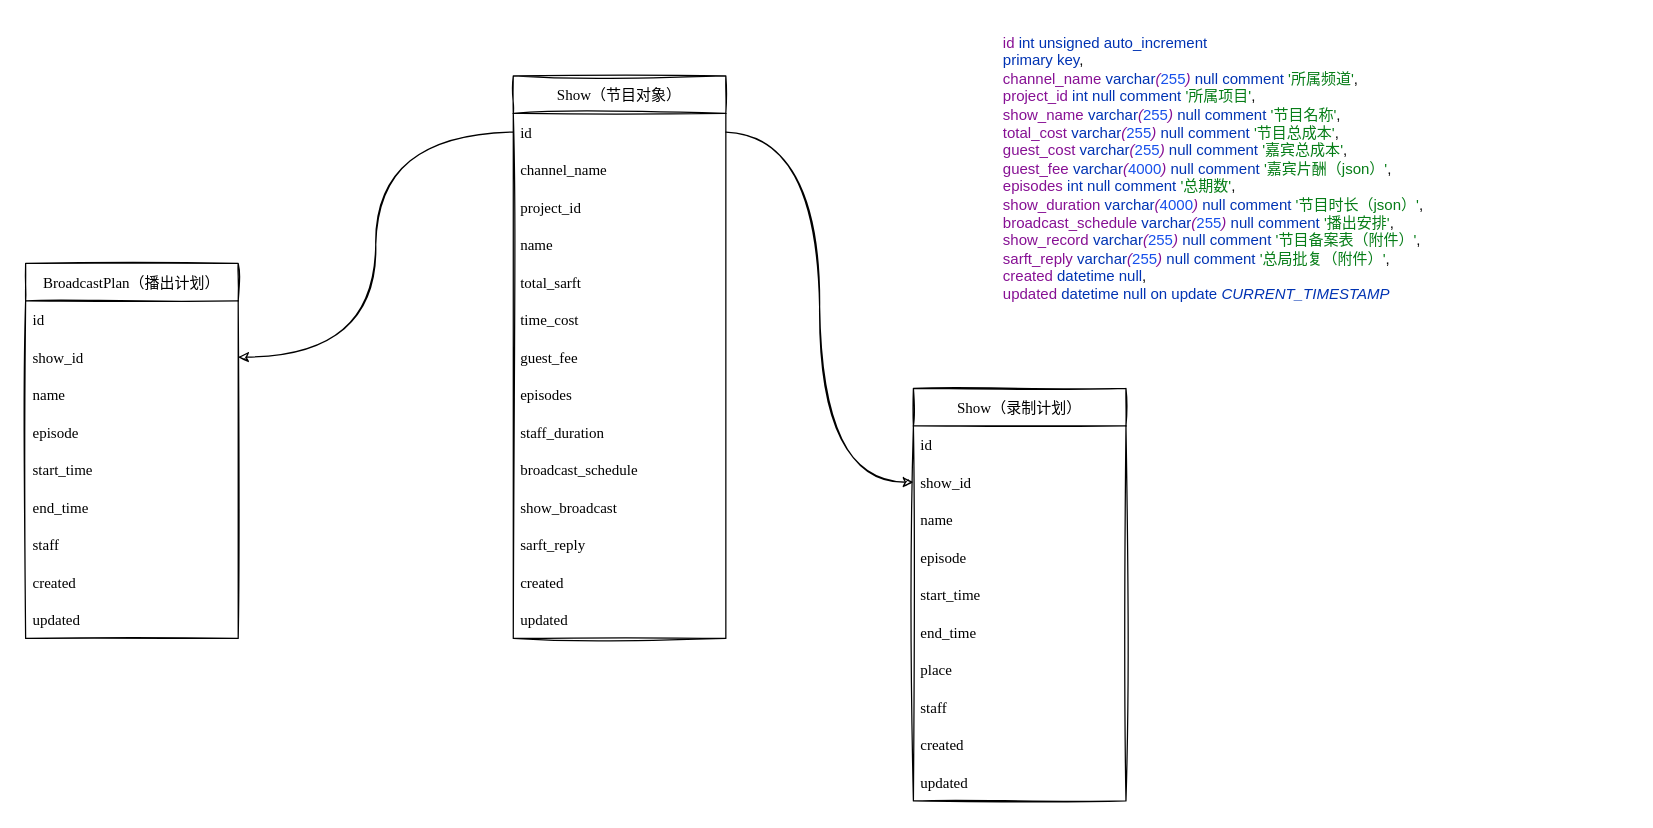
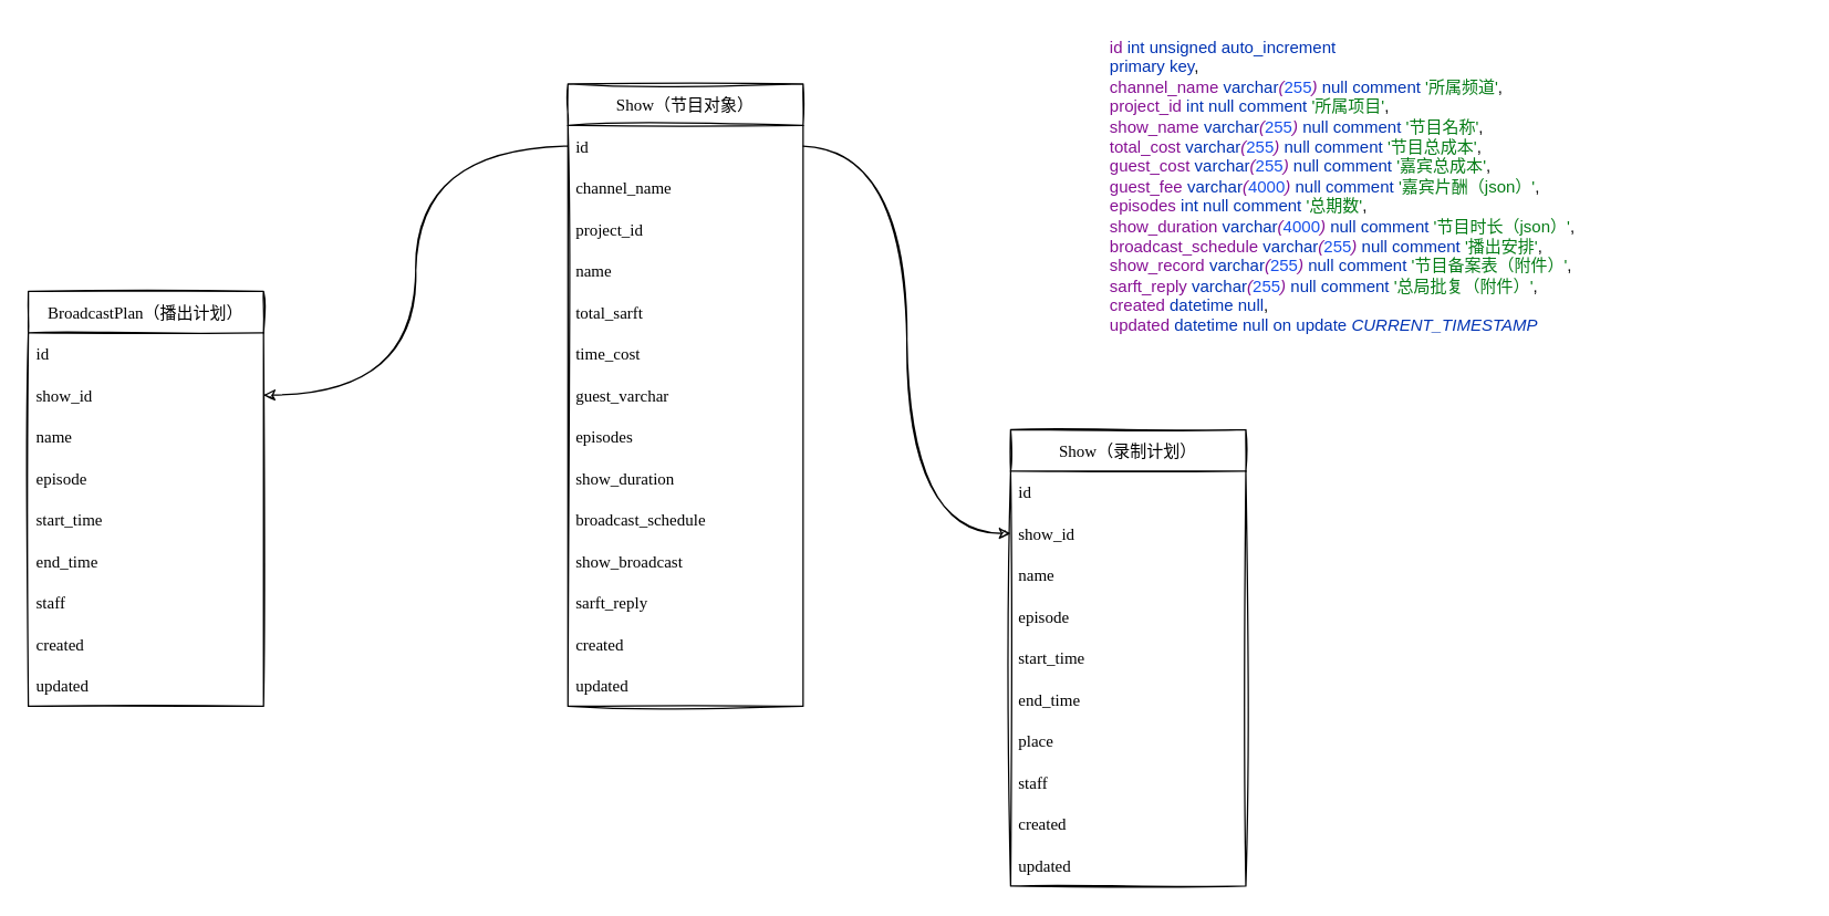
- <mxCell id="9" value="guest_fee" style="text;strokeColor=none;fillColor=none;align=left;verticalAlign=middle;spacingLeft=4;spacingRight=4;overflow=hidden;points=[[0,0.5],[1,0.5]];portConstraint=eastwest;rotatable=0;rounded=0;sketch=1;fontFamily=Comic Sans MS;" vertex="1" parent="2"><mxGeometry y="210" width="170" height="30" as="geometry" /></mxCell>
+ <mxCell id="9" value="guest_varchar" style="text;strokeColor=none;fillColor=none;align=left;verticalAlign=middle;spacingLeft=4;spacingRight=4;overflow=hidden;points=[[0,0.5],[1,0.5]];portConstraint=eastwest;rotatable=0;rounded=0;sketch=1;fontFamily=Comic Sans MS;" vertex="1" parent="2"><mxGeometry y="210" width="170" height="30" as="geometry" /></mxCell>
- <mxCell id="11" value="staff_duration" style="text;strokeColor=none;fillColor=none;align=left;verticalAlign=middle;spacingLeft=4;spacingRight=4;overflow=hidden;points=[[0,0.5],[1,0.5]];portConstraint=eastwest;rotatable=0;rounded=0;sketch=1;fontFamily=Comic Sans MS;" vertex="1" parent="2"><mxGeometry y="270" width="170" height="30" as="geometry" /></mxCell>
+ <mxCell id="11" value="show_duration" style="text;strokeColor=none;fillColor=none;align=left;verticalAlign=middle;spacingLeft=4;spacingRight=4;overflow=hidden;points=[[0,0.5],[1,0.5]];portConstraint=eastwest;rotatable=0;rounded=0;sketch=1;fontFamily=Comic Sans MS;" vertex="1" parent="2"><mxGeometry y="270" width="170" height="30" as="geometry" /></mxCell>
